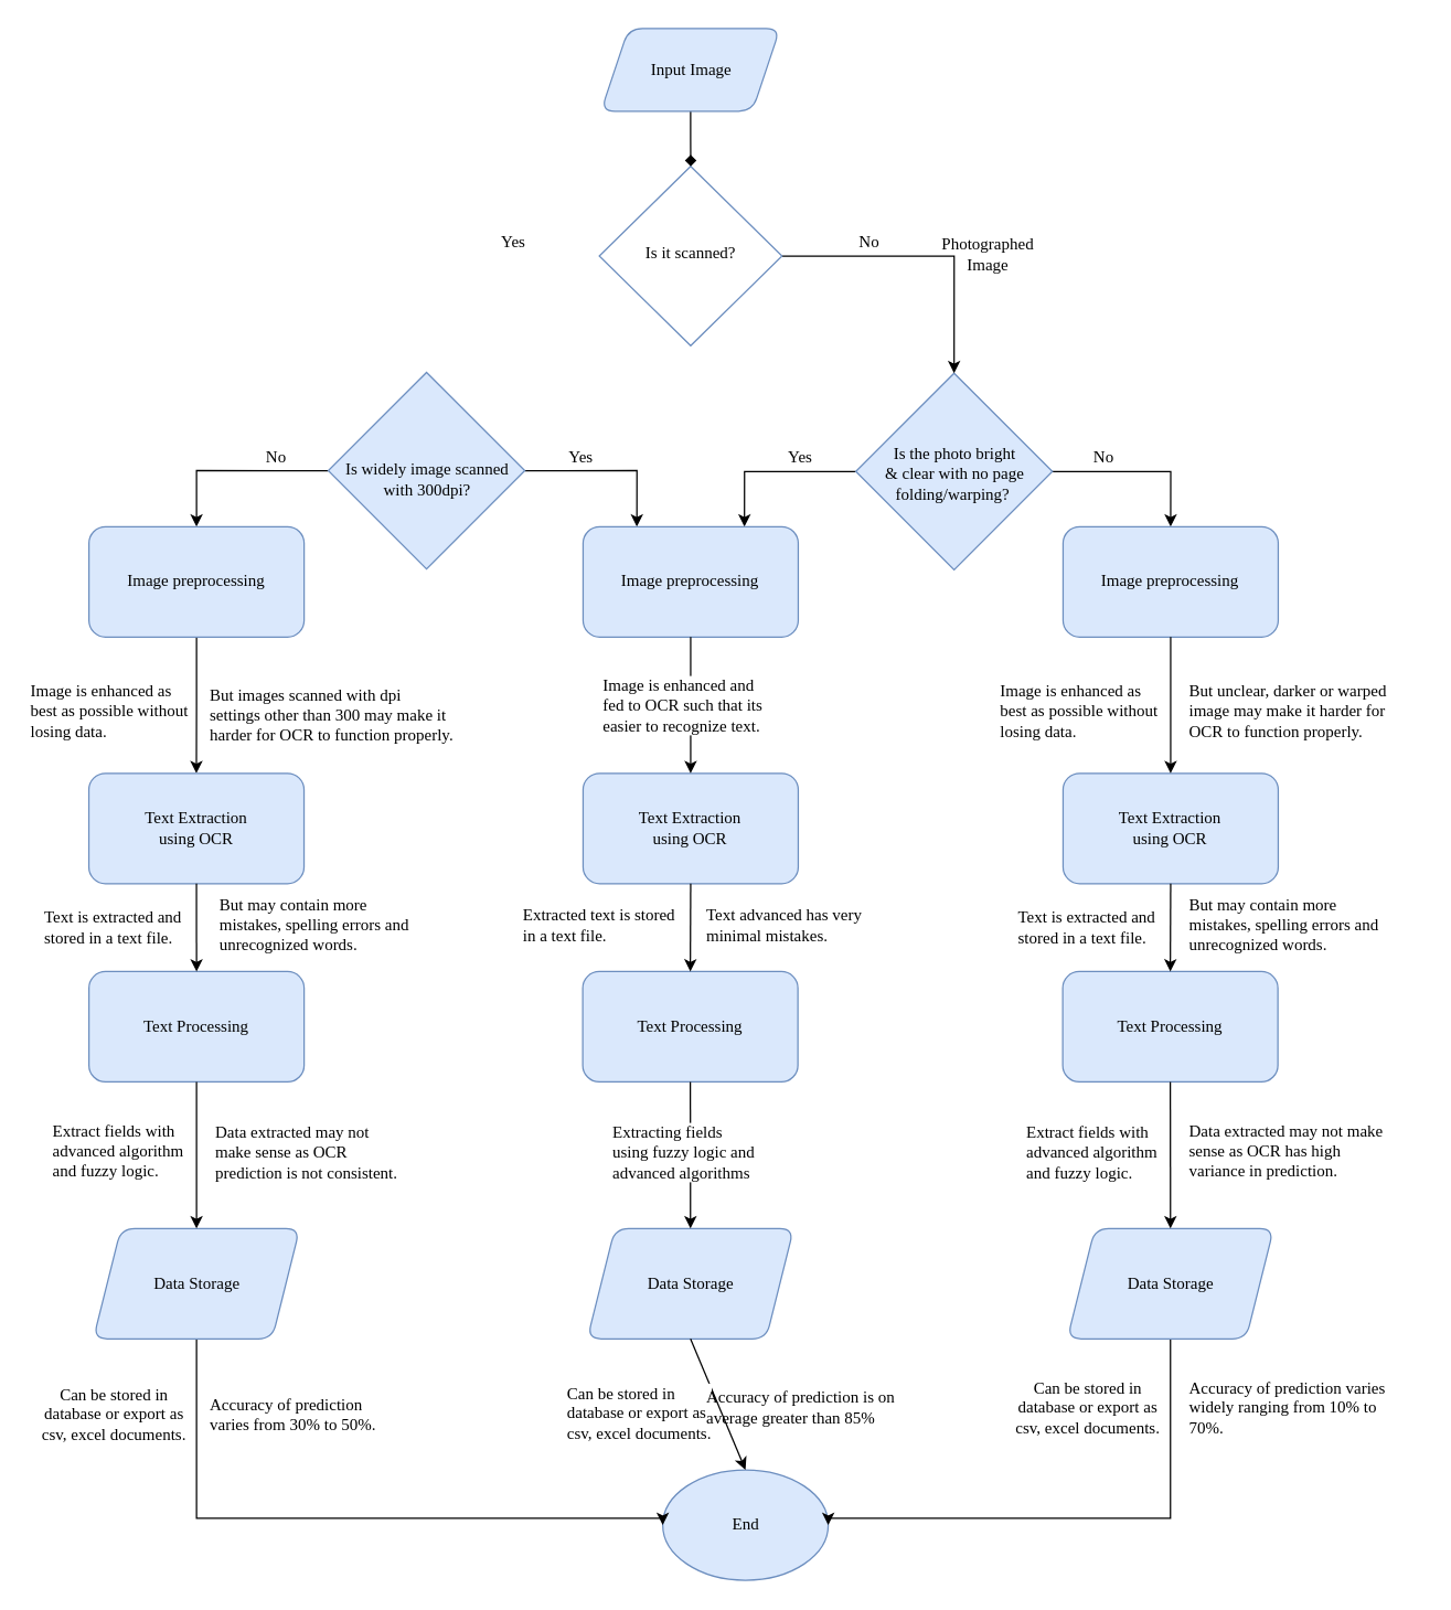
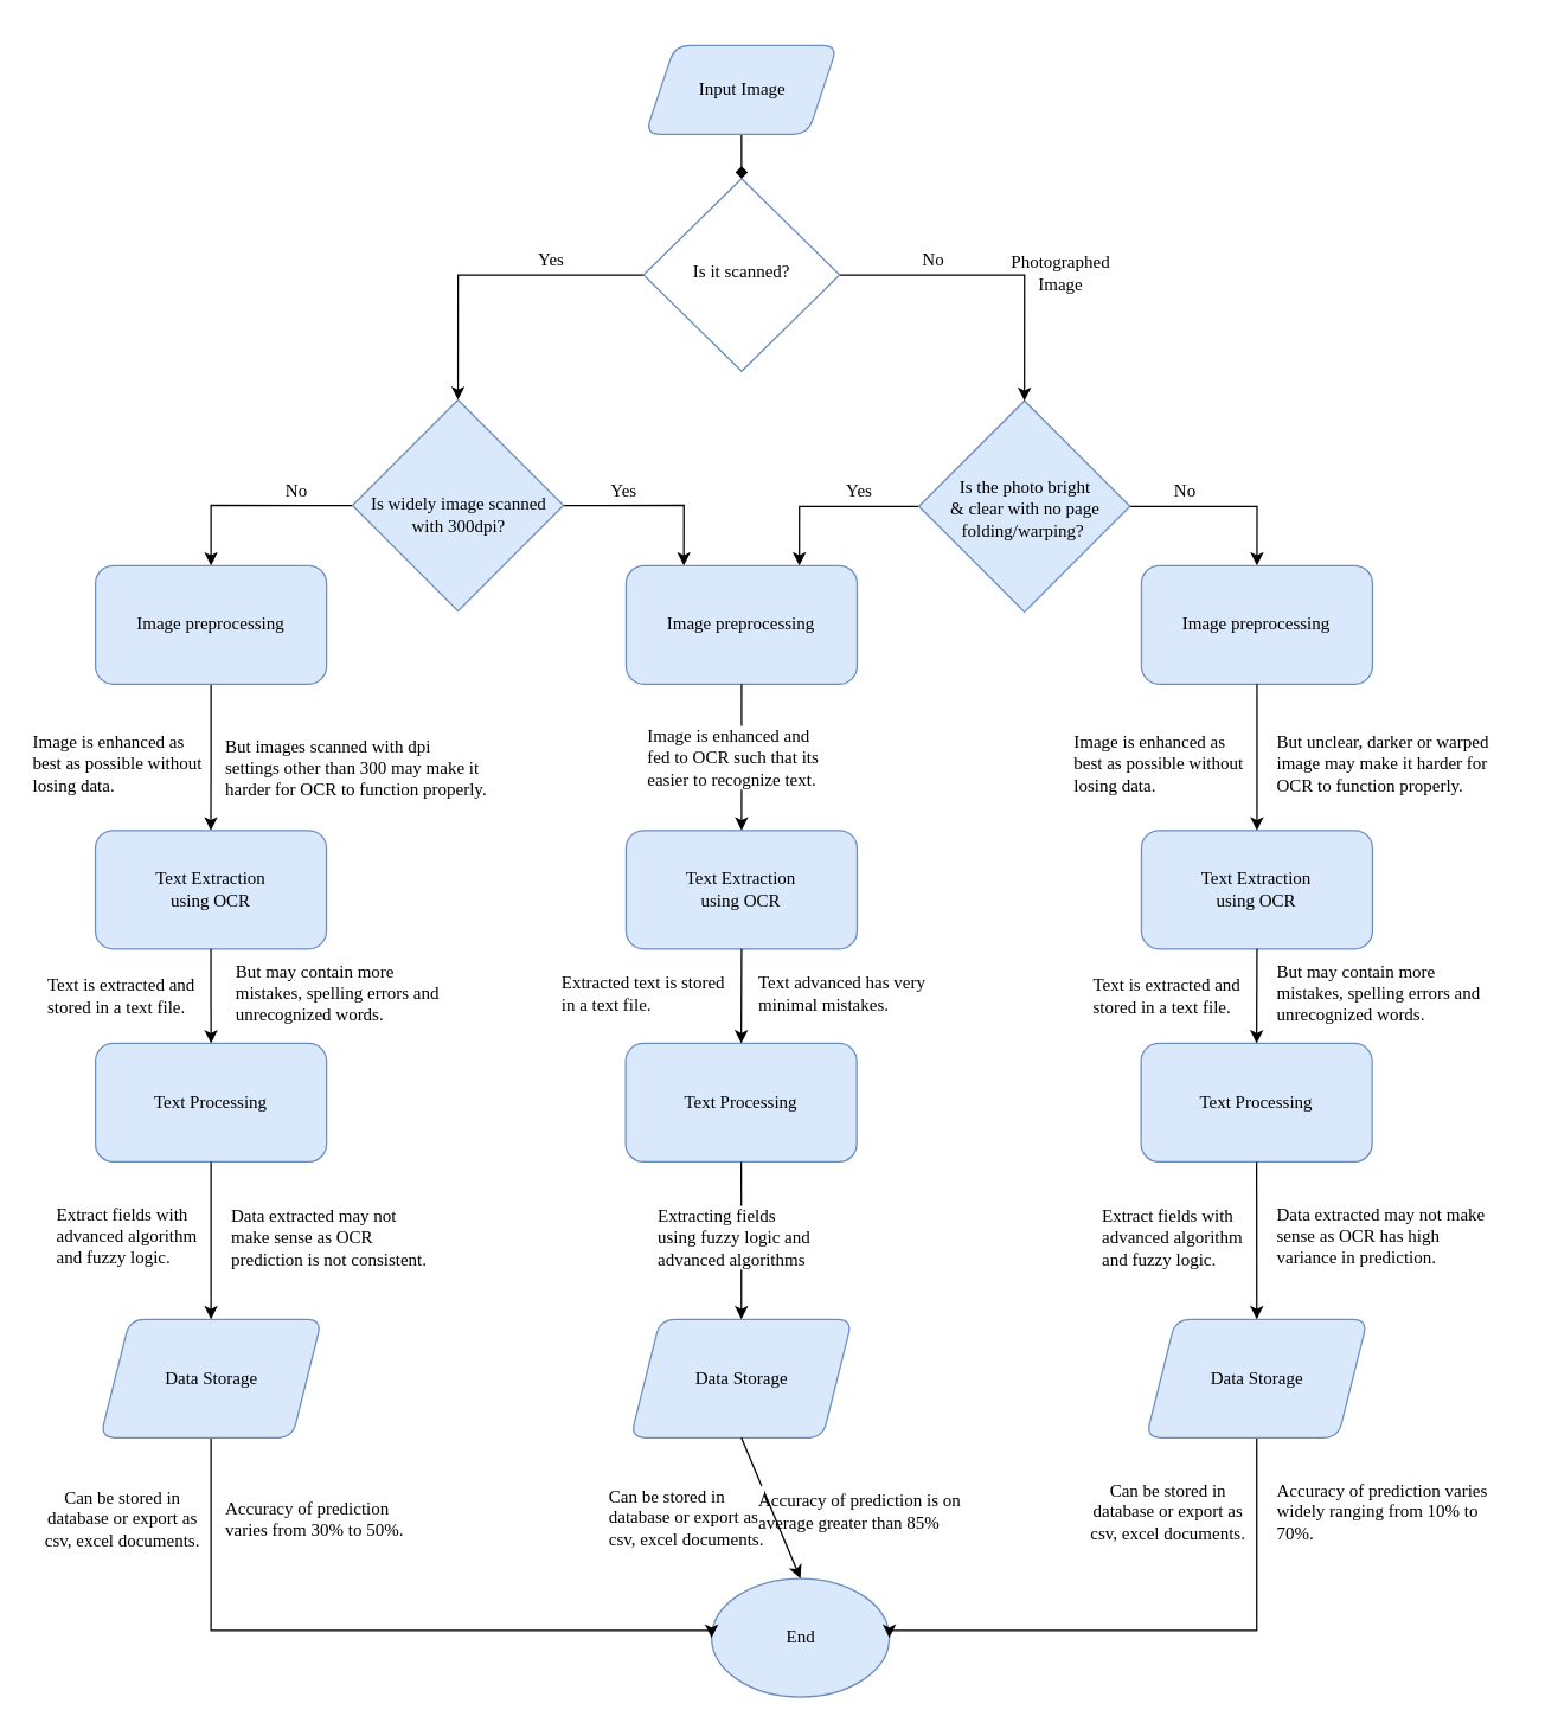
- <mxCell id="18" value="&#10;Input Image&#10;&#10;" style="shape=parallelogram;perimeter=parallelogramPerimeter;whiteSpace=wrap;html=1;fixedSize=1;rounded=1;strokeColor=#6c8ebf;fillColor=#dae8fc;labelPosition=center;verticalLabelPosition=middle;align=center;verticalAlign=middle;strokeWidth=1;spacingLeft=2;spacingTop=13;fontFamily=Times New Roman;" parent="1" vertex="1"><mxGeometry x="435.26" width="129.75" height="60" as="geometry" y="20" /></mxCell>
+ <mxCell id="18" value="&#10;Input Image&#10;&#10;" style="shape=parallelogram;perimeter=parallelogramPerimeter;whiteSpace=wrap;html=1;fixedSize=1;rounded=1;strokeColor=#6c8ebf;fillColor=#dae8fc;labelPosition=center;verticalLabelPosition=middle;align=center;verticalAlign=middle;strokeWidth=1;spacingLeft=2;spacingTop=13;fontFamily=Times New Roman;" parent="1" vertex="1"><mxGeometry x="435.26" y="30" width="129.75" height="60" as="geometry" /></mxCell>
+ <mxCell id="5" style="edgeStyle=orthogonalEdgeStyle;rounded=0;orthogonalLoop=1;jettySize=auto;html=1;entryX=0.5;entryY=0;entryDx=0;entryDy=0;fontFamily=Times New Roman;" parent="1" source="7" target="10" edge="1"><mxGeometry relative="1" as="geometry" /></mxCell>
